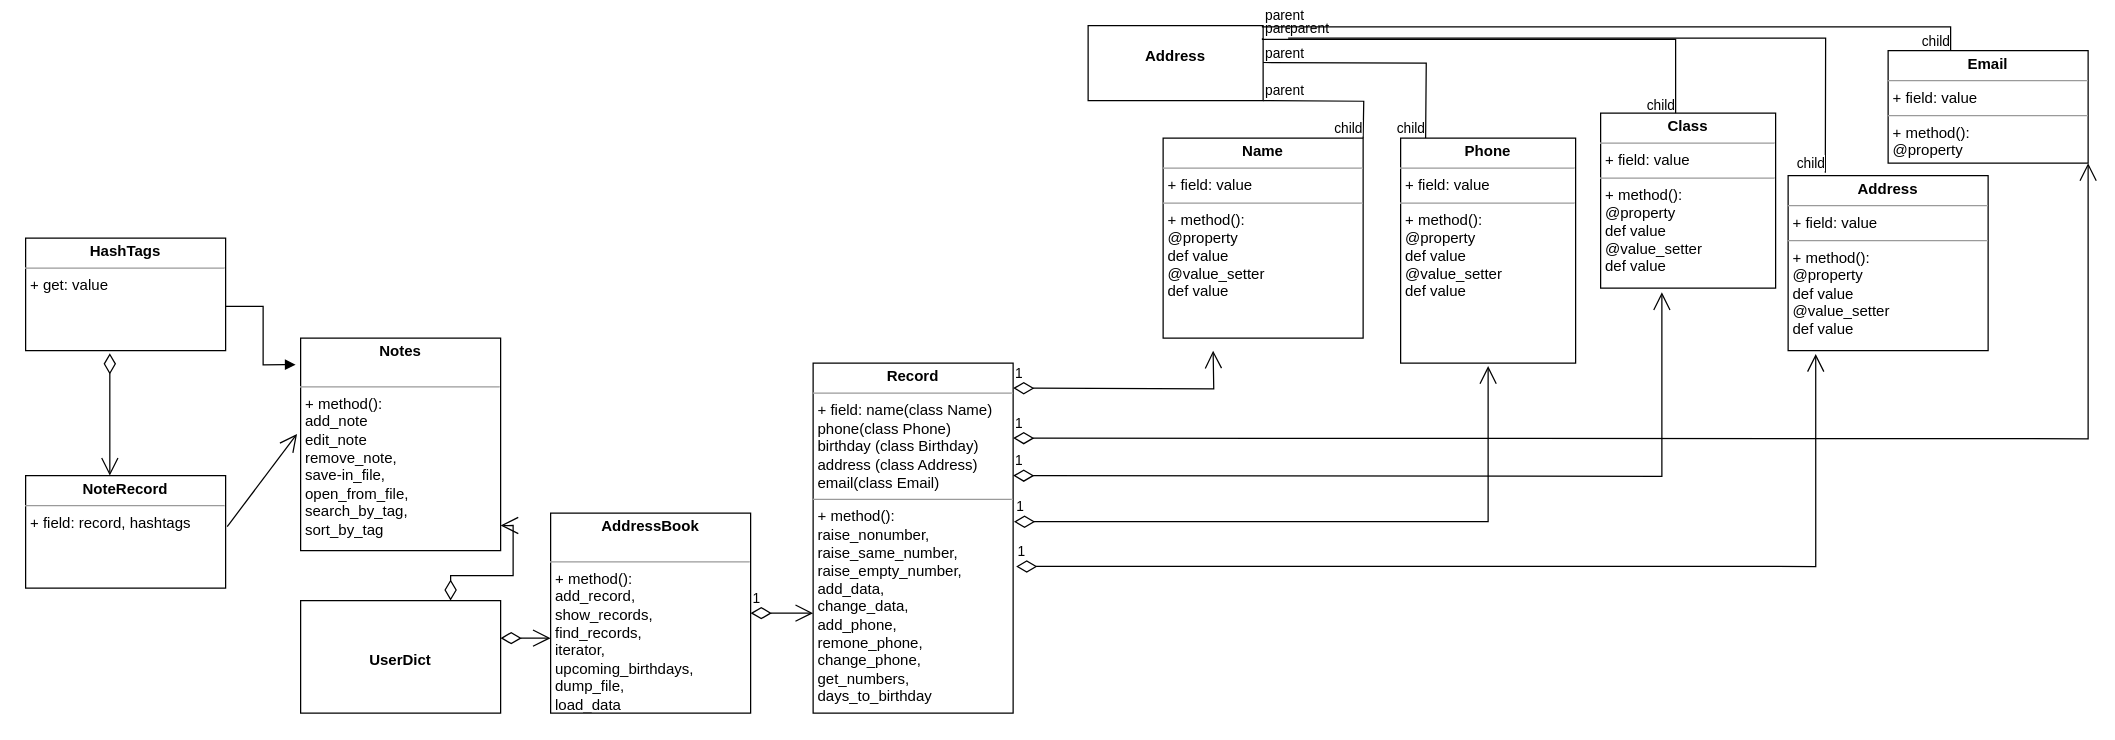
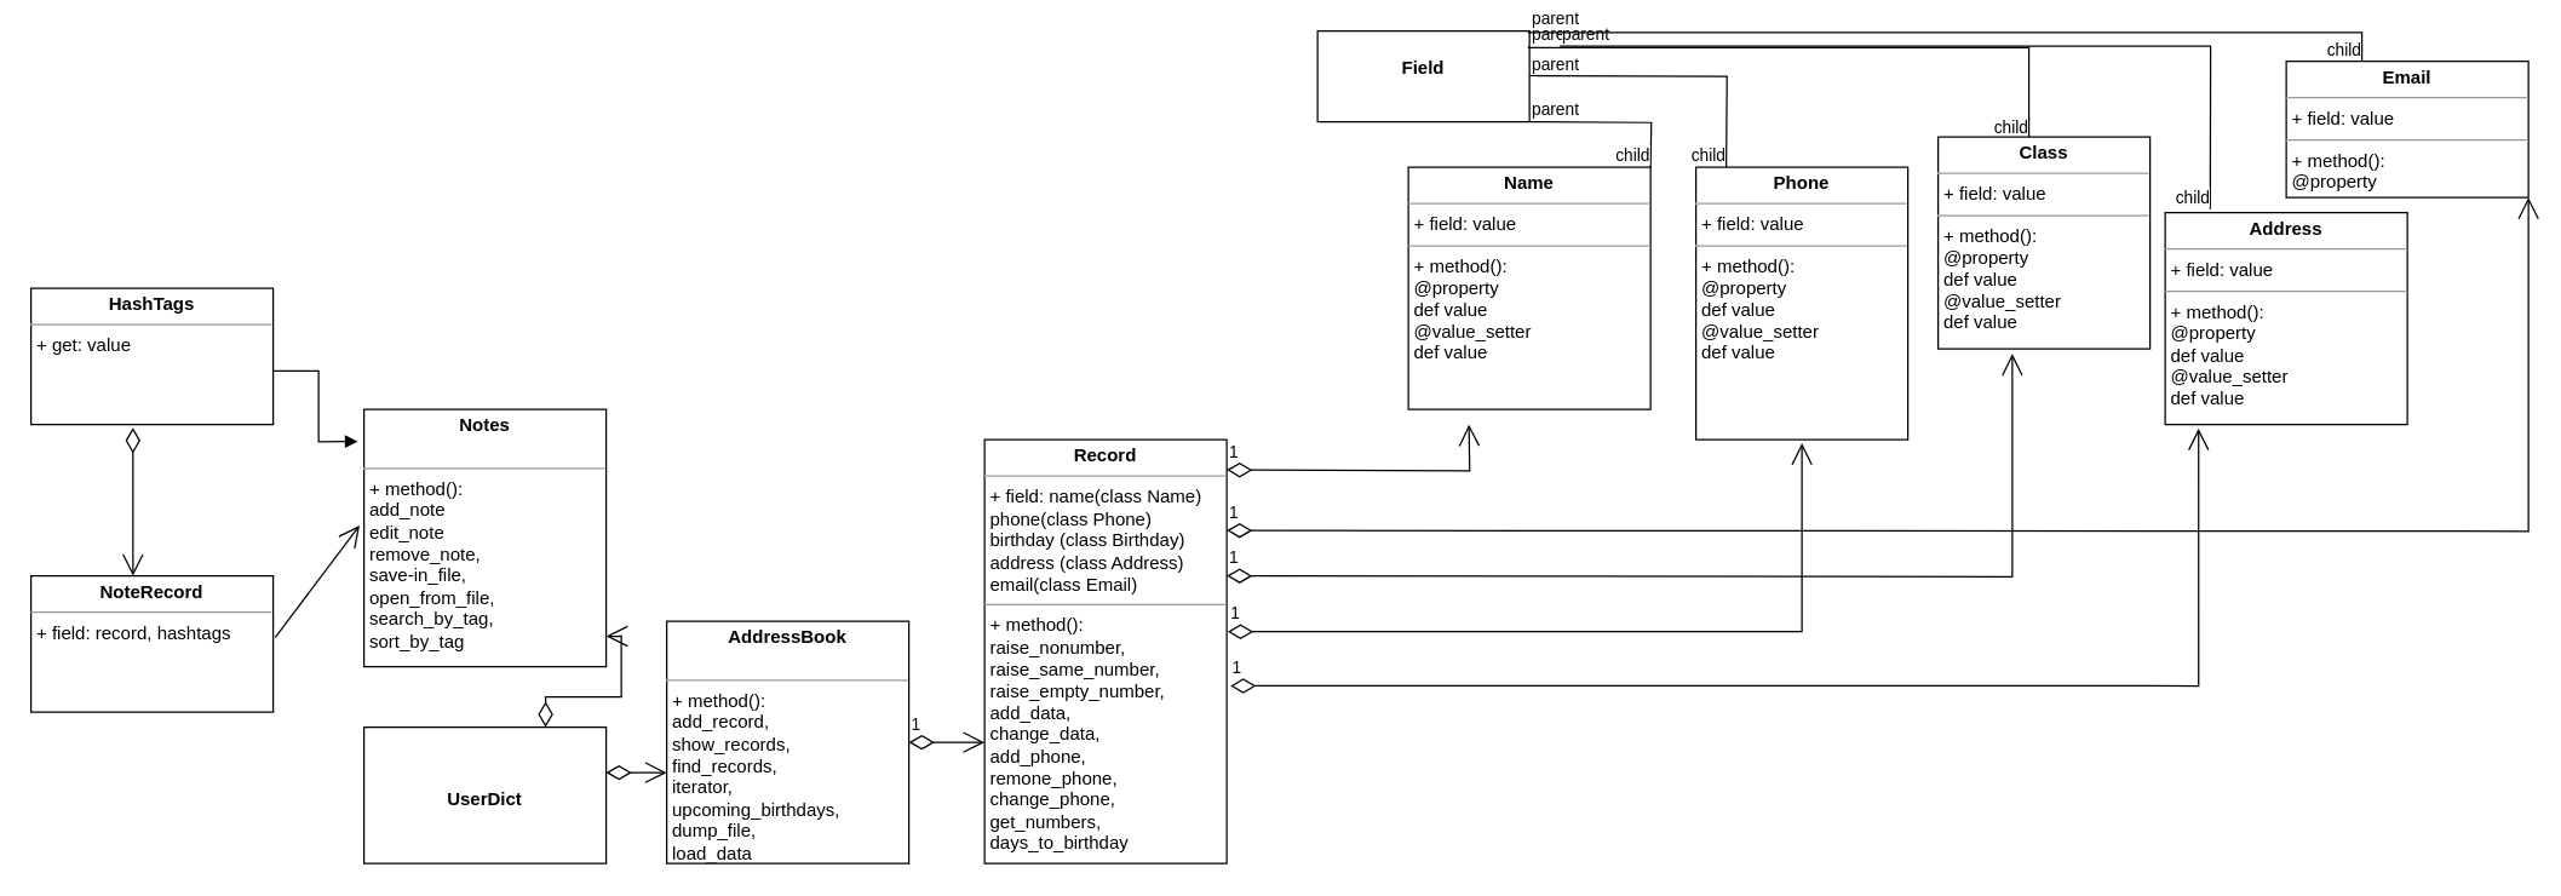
- <mxCell id="2" value="&lt;p style=&quot;margin:0px;margin-top:4px;text-align:center;&quot;&gt;&lt;br&gt;&lt;b&gt;Address&lt;/b&gt;&lt;/p&gt;" style="verticalAlign=top;align=left;overflow=fill;fontSize=12;fontFamily=Helvetica;html=1;whiteSpace=wrap;" vertex="1" parent="1"><mxGeometry x="870" y="20" width="140" height="60" as="geometry" /></mxCell>
+ <mxCell id="2" value="&lt;p style=&quot;margin:0px;margin-top:4px;text-align:center;&quot;&gt;&lt;br&gt;&lt;b&gt;Field&lt;/b&gt;&lt;/p&gt;" style="verticalAlign=top;align=left;overflow=fill;fontSize=12;fontFamily=Helvetica;html=1;whiteSpace=wrap;" vertex="1" parent="1"><mxGeometry x="870" y="20" width="140" height="60" as="geometry" /></mxCell>
